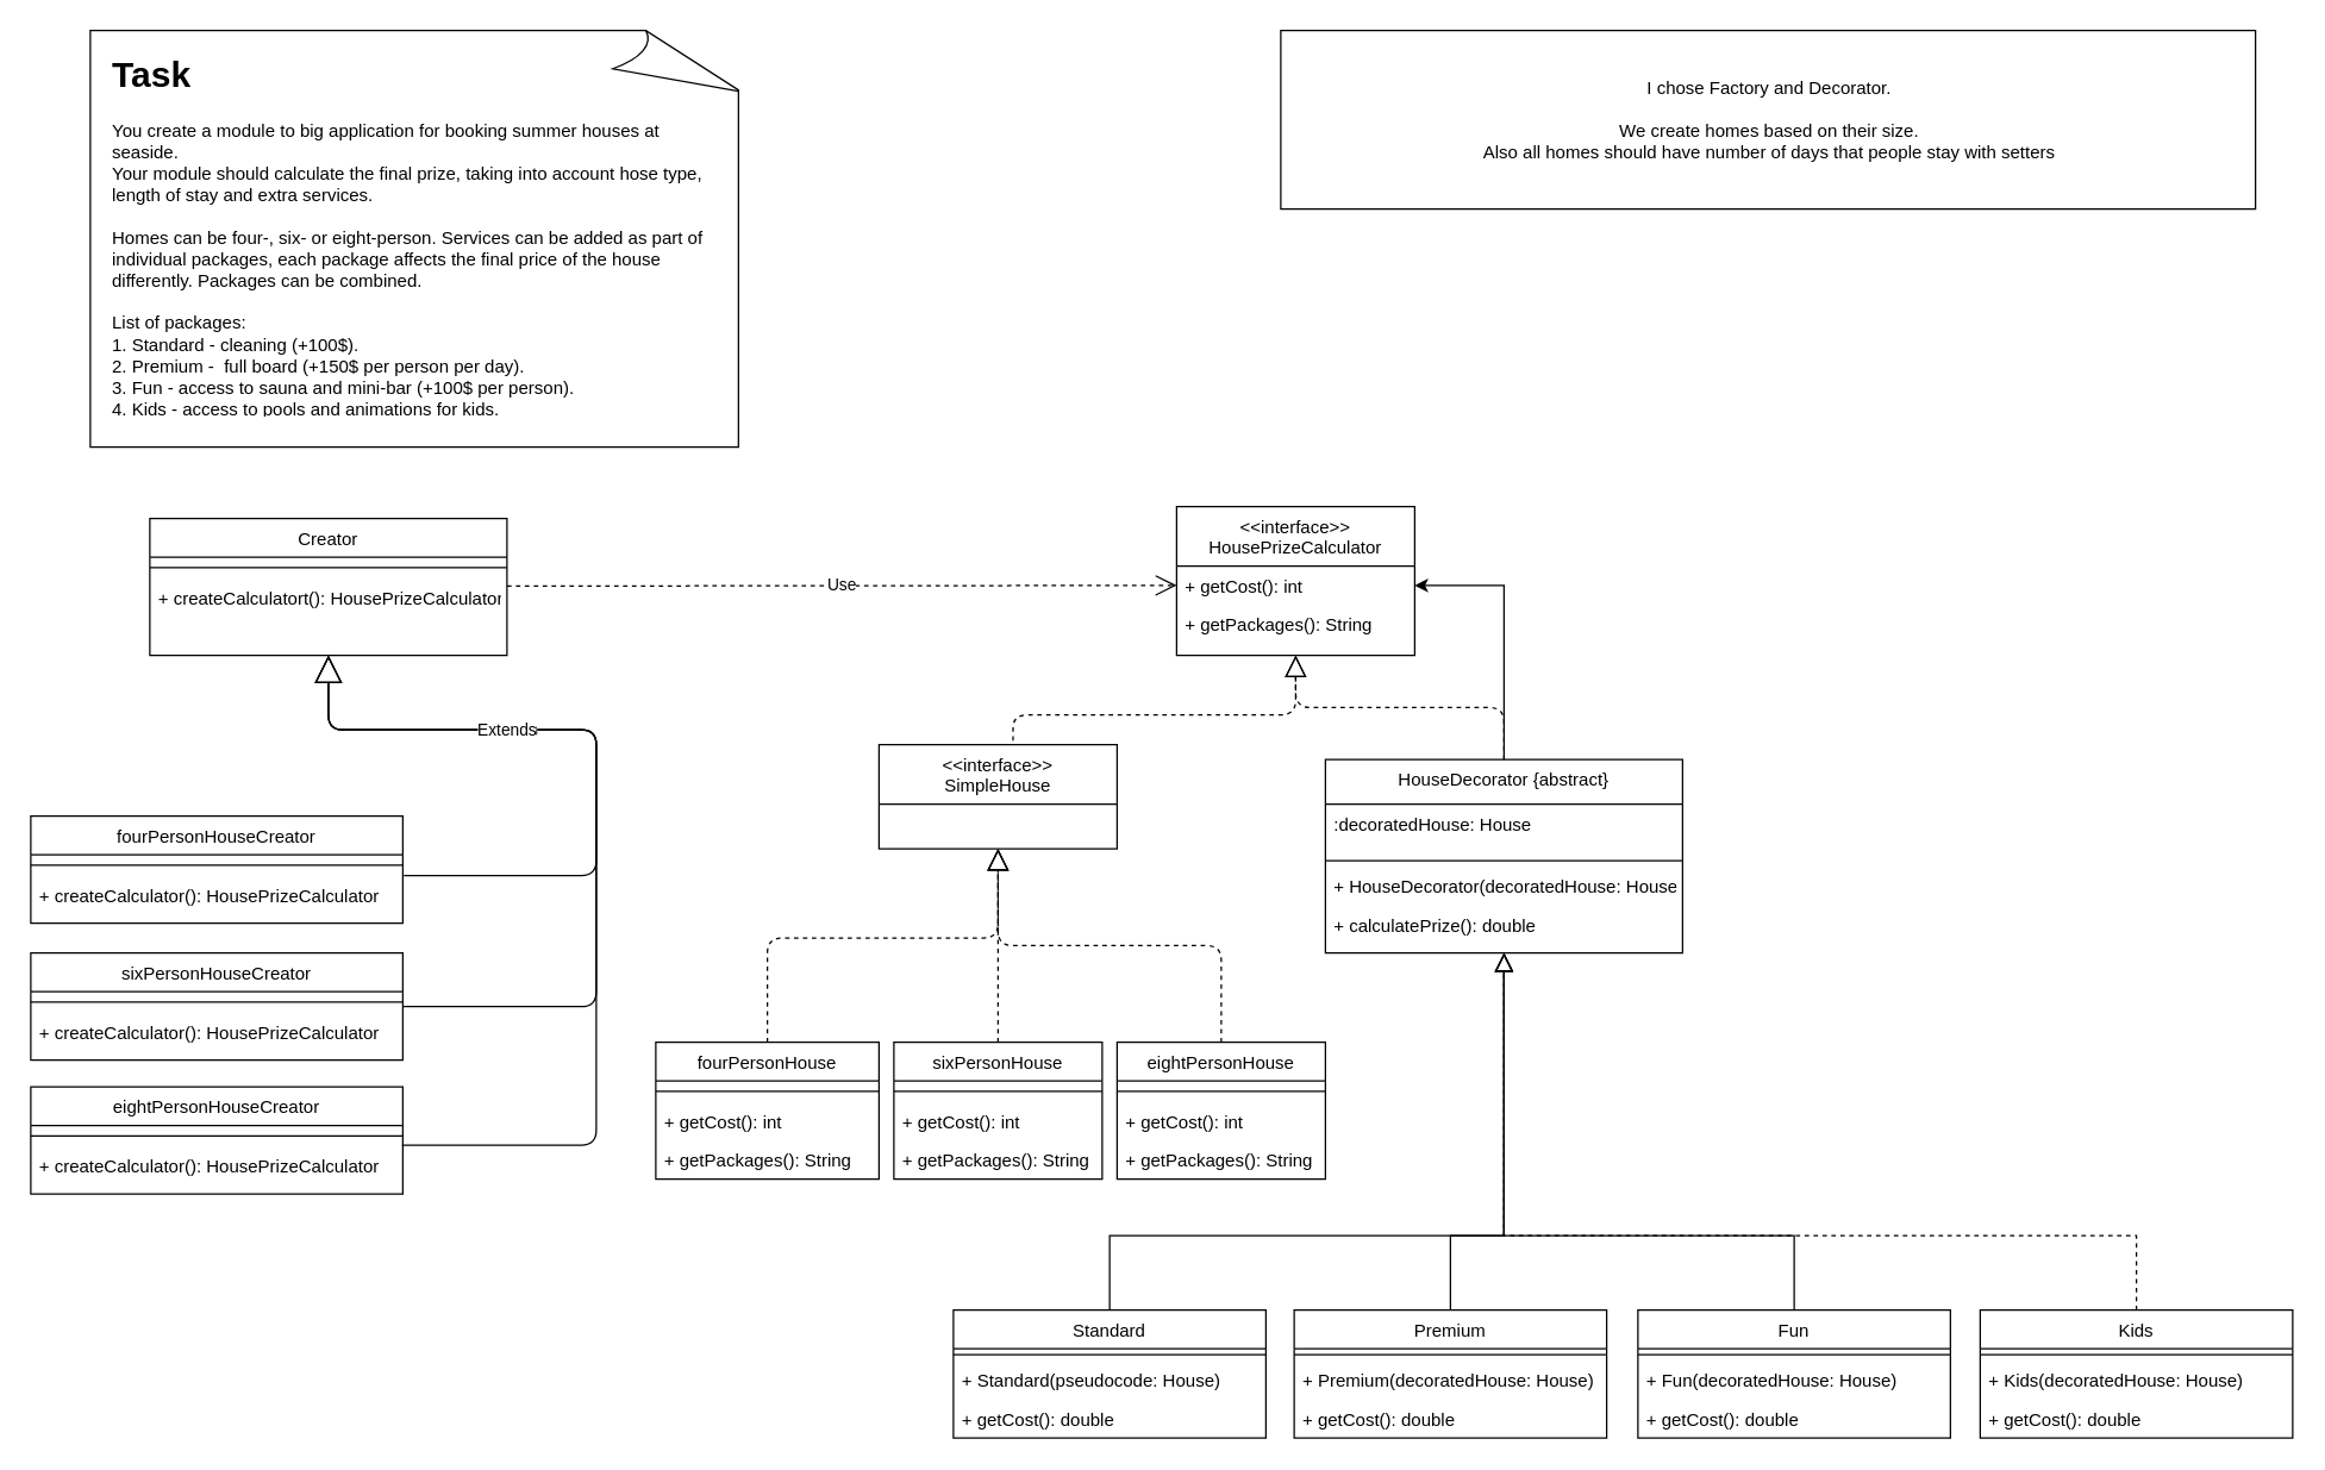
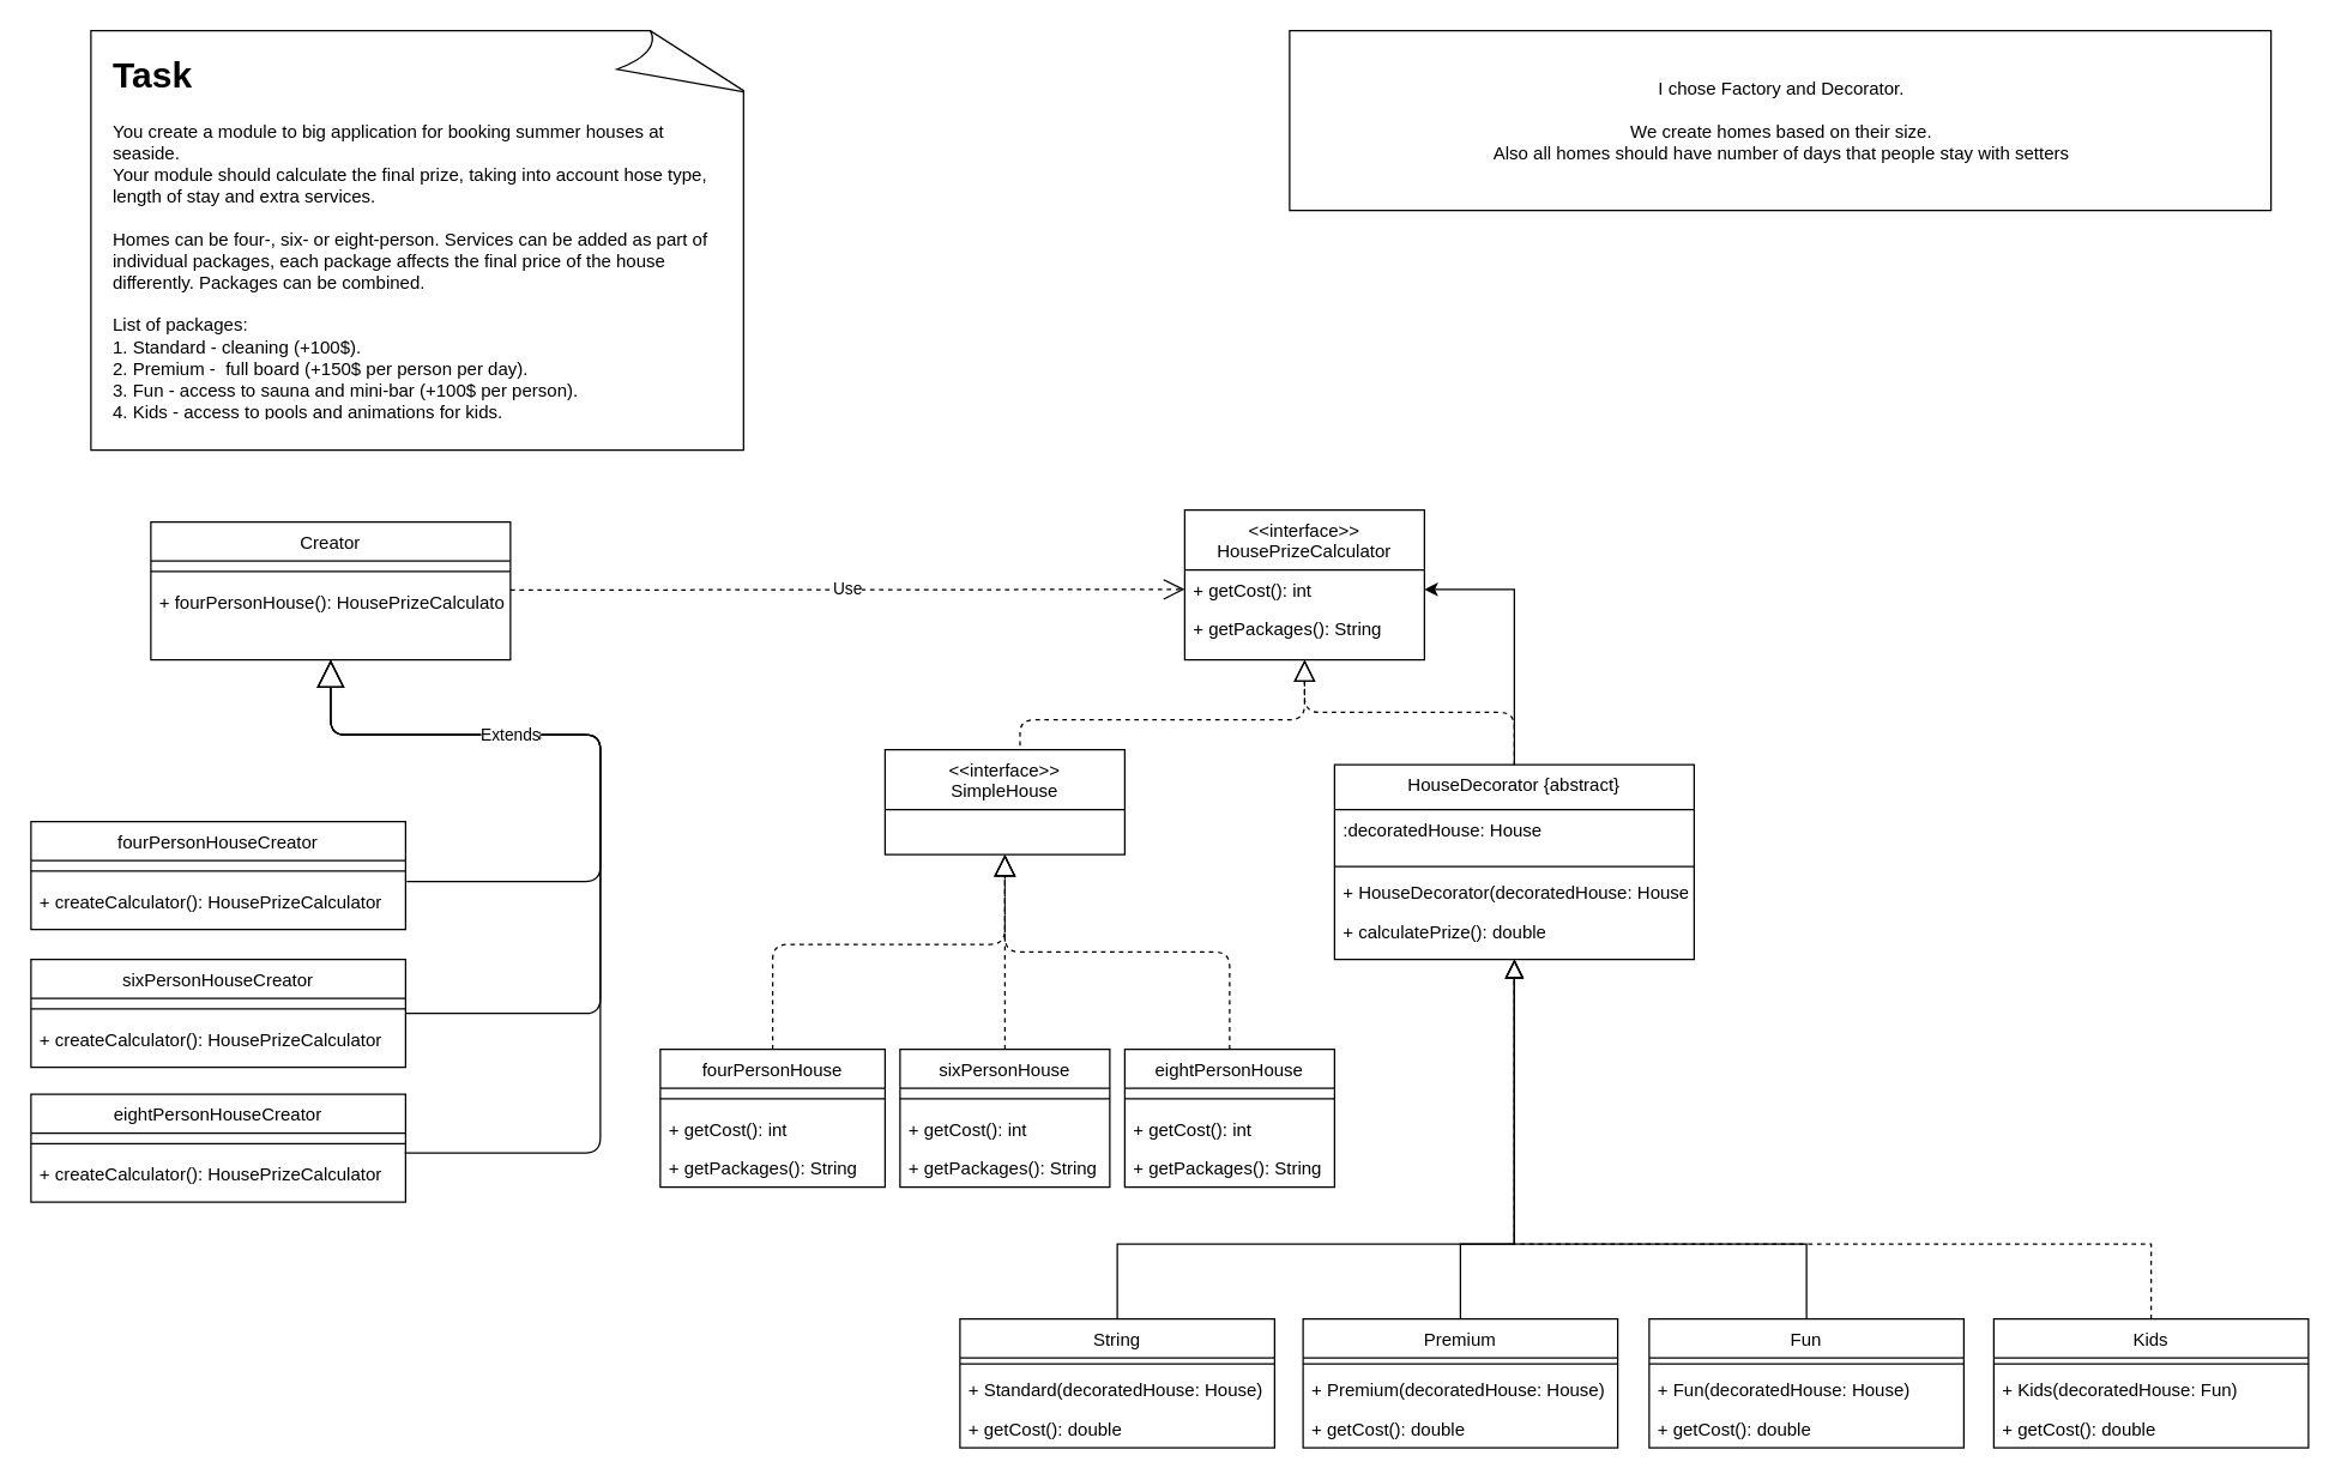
- <mxCell id="53" value="+ createCalculatort(): HousePrizeCalculator" style="text;align=left;verticalAlign=top;spacingLeft=4;spacingRight=4;overflow=hidden;rotatable=0;points=[[0,0.5],[1,0.5]];portConstraint=eastwest;" vertex="1" parent="51"><mxGeometry y="40" width="240" height="26" as="geometry" /></mxCell>
+ <mxCell id="53" value="+ fourPersonHouse(): HousePrizeCalculator" style="text;align=left;verticalAlign=top;spacingLeft=4;spacingRight=4;overflow=hidden;rotatable=0;points=[[0,0.5],[1,0.5]];portConstraint=eastwest;" vertex="1" parent="51"><mxGeometry y="40" width="240" height="26" as="geometry" /></mxCell>
- <mxCell id="3" value="Standard" style="swimlane;fontStyle=0;align=center;verticalAlign=top;childLayout=stackLayout;horizontal=1;startSize=26;horizontalStack=0;resizeParent=1;resizeLast=0;collapsible=1;marginBottom=0;rounded=0;shadow=0;strokeWidth=1;" parent="1" vertex="1"><mxGeometry x="640" y="880" width="210" height="86" as="geometry"><mxRectangle x="550" y="140" width="160" height="26" as="alternateBounds" /></mxGeometry></mxCell>
+ <mxCell id="3" value="String" style="swimlane;fontStyle=0;align=center;verticalAlign=top;childLayout=stackLayout;horizontal=1;startSize=26;horizontalStack=0;resizeParent=1;resizeLast=0;collapsible=1;marginBottom=0;rounded=0;shadow=0;strokeWidth=1;" parent="1" vertex="1"><mxGeometry x="640" y="880" width="210" height="86" as="geometry"><mxRectangle x="550" y="140" width="160" height="26" as="alternateBounds" /></mxGeometry></mxCell>
- <mxCell id="5" value="+ Standard(pseudocode: House)" style="text;align=left;verticalAlign=top;spacingLeft=4;spacingRight=4;overflow=hidden;rotatable=0;points=[[0,0.5],[1,0.5]];portConstraint=eastwest;rounded=0;shadow=0;html=0;" parent="3" vertex="1"><mxGeometry y="34" width="210" height="26" as="geometry" /></mxCell>
+ <mxCell id="5" value="+ Standard(decoratedHouse: House)" style="text;align=left;verticalAlign=top;spacingLeft=4;spacingRight=4;overflow=hidden;rotatable=0;points=[[0,0.5],[1,0.5]];portConstraint=eastwest;rounded=0;shadow=0;html=0;" parent="3" vertex="1"><mxGeometry y="34" width="210" height="26" as="geometry" /></mxCell>
- <mxCell id="39" value="+ Kids(decoratedHouse: House)" style="text;align=left;verticalAlign=top;spacingLeft=4;spacingRight=4;overflow=hidden;rotatable=0;points=[[0,0.5],[1,0.5]];portConstraint=eastwest;rounded=0;shadow=0;html=0;" vertex="1" parent="37"><mxGeometry y="34" width="210" height="26" as="geometry" /></mxCell>
+ <mxCell id="39" value="+ Kids(decoratedHouse: Fun)" style="text;align=left;verticalAlign=top;spacingLeft=4;spacingRight=4;overflow=hidden;rotatable=0;points=[[0,0.5],[1,0.5]];portConstraint=eastwest;rounded=0;shadow=0;html=0;" vertex="1" parent="37"><mxGeometry y="34" width="210" height="26" as="geometry" /></mxCell>
